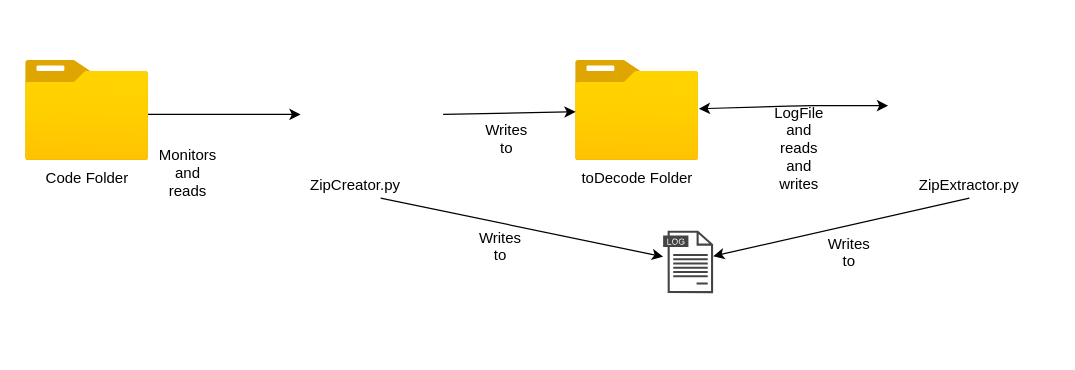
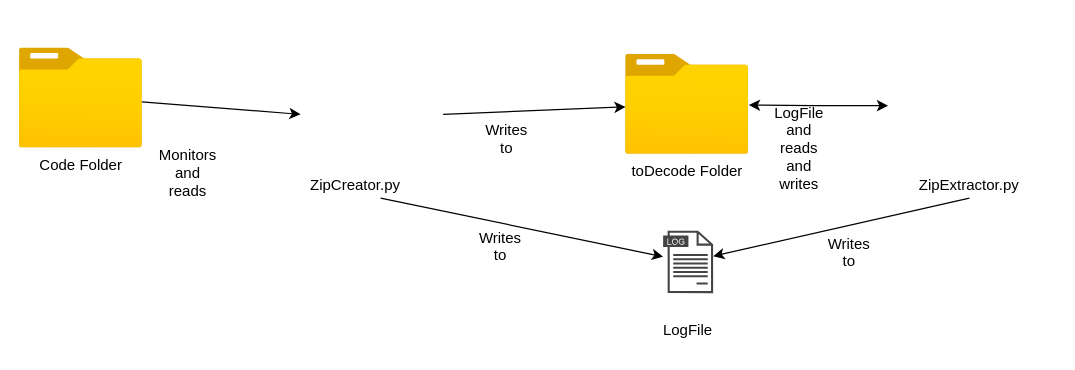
- <mxCell id="2" value="Code Folder" style="aspect=fixed;html=1;points=[];align=center;image;fontSize=12;image=img/lib/azure2/general/Folder_Blank.svg;" vertex="1" parent="1"><mxGeometry x="20" y="48" width="98.57" height="80" as="geometry" /></mxCell>
+ <mxCell id="2" value="Code Folder" style="aspect=fixed;html=1;points=[];align=center;image;fontSize=12;image=img/lib/azure2/general/Folder_Blank.svg;" vertex="1" parent="1"><mxGeometry x="15" y="38" width="98.57" height="80" as="geometry" /></mxCell>
- <mxCell id="3" value="&lt;div&gt;toDecode Folder&lt;/div&gt;" style="aspect=fixed;html=1;points=[];align=center;image;fontSize=12;image=img/lib/azure2/general/Folder_Blank.svg;" vertex="1" parent="1"><mxGeometry x="460" y="48" width="98.57" height="80" as="geometry" /></mxCell>
+ <mxCell id="3" value="&lt;div&gt;toDecode Folder&lt;/div&gt;" style="aspect=fixed;html=1;points=[];align=center;image;fontSize=12;image=img/lib/azure2/general/Folder_Blank.svg;" vertex="1" parent="1"><mxGeometry x="500" y="43" width="98.57" height="80" as="geometry" /></mxCell>
+ <mxCell id="21" value="LogFile" style="text;html=1;strokeColor=none;fillColor=none;align=center;verticalAlign=middle;whiteSpace=wrap;rounded=0;" vertex="1" parent="1"><mxGeometry x="530" y="254" width="40" height="20" as="geometry" /></mxCell>
